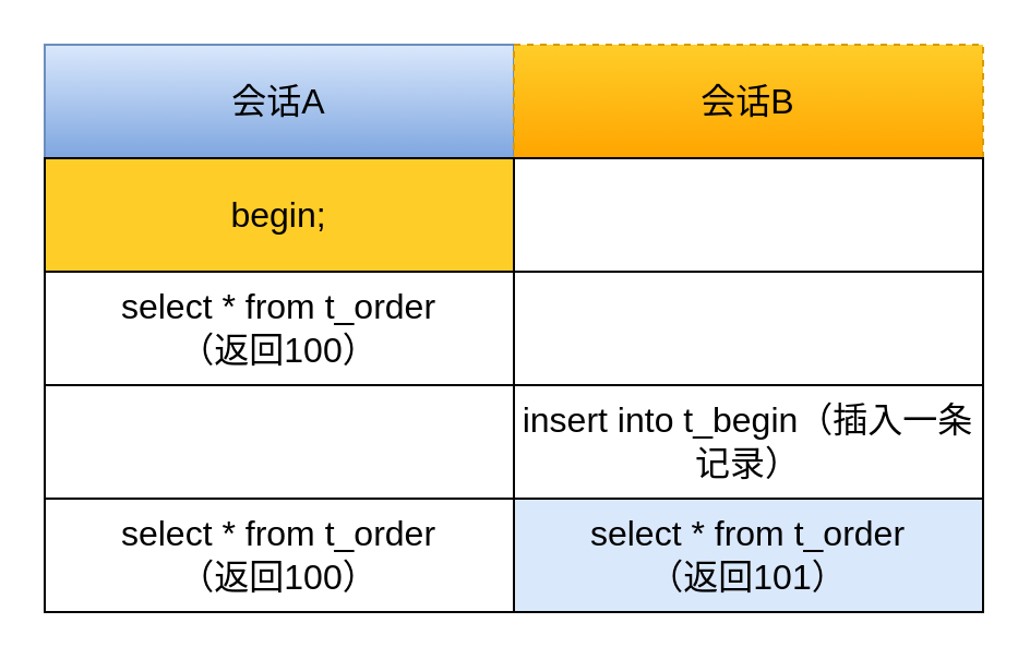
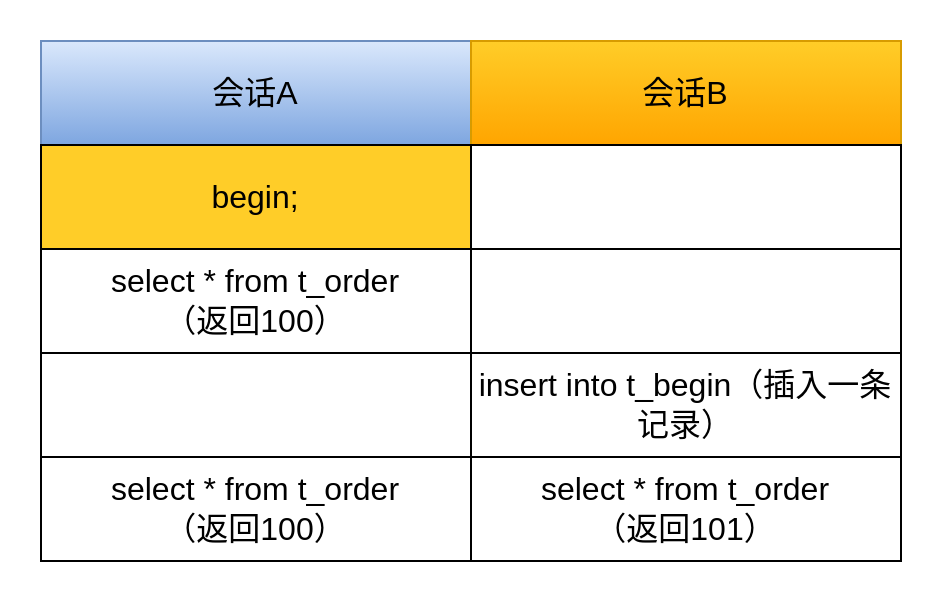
- <mxCell id="3" value="会话B" style="rounded=0;whiteSpace=wrap;html=1;fontSize=16;fillColor=#ffcd28;gradientColor=#ffa500;strokeColor=#d79b00;dashed=1;" vertex="1" parent="1"><mxGeometry x="235" y="20" width="215.0" height="52" as="geometry" /></mxCell>
+ <mxCell id="3" value="会话B" style="rounded=0;whiteSpace=wrap;html=1;fontSize=16;fillColor=#ffcd28;gradientColor=#ffa500;strokeColor=#d79b00;" vertex="1" parent="1"><mxGeometry x="235" y="20" width="215.0" height="52" as="geometry" /></mxCell>
- <mxCell id="8" value="select * from t_order&lt;br style=&quot;font-size: 16px;&quot;&gt;（返回101）" style="rounded=0;whiteSpace=wrap;html=1;fontSize=16;fillColor=#dae8fc;" vertex="1" parent="1"><mxGeometry x="235" y="228" width="215.0" height="52" as="geometry" /></mxCell>
+ <mxCell id="8" value="select * from t_order&lt;br style=&quot;font-size: 16px;&quot;&gt;（返回101）" style="rounded=0;whiteSpace=wrap;html=1;fontSize=16;" vertex="1" parent="1"><mxGeometry x="235" y="228" width="215.0" height="52" as="geometry" /></mxCell>
